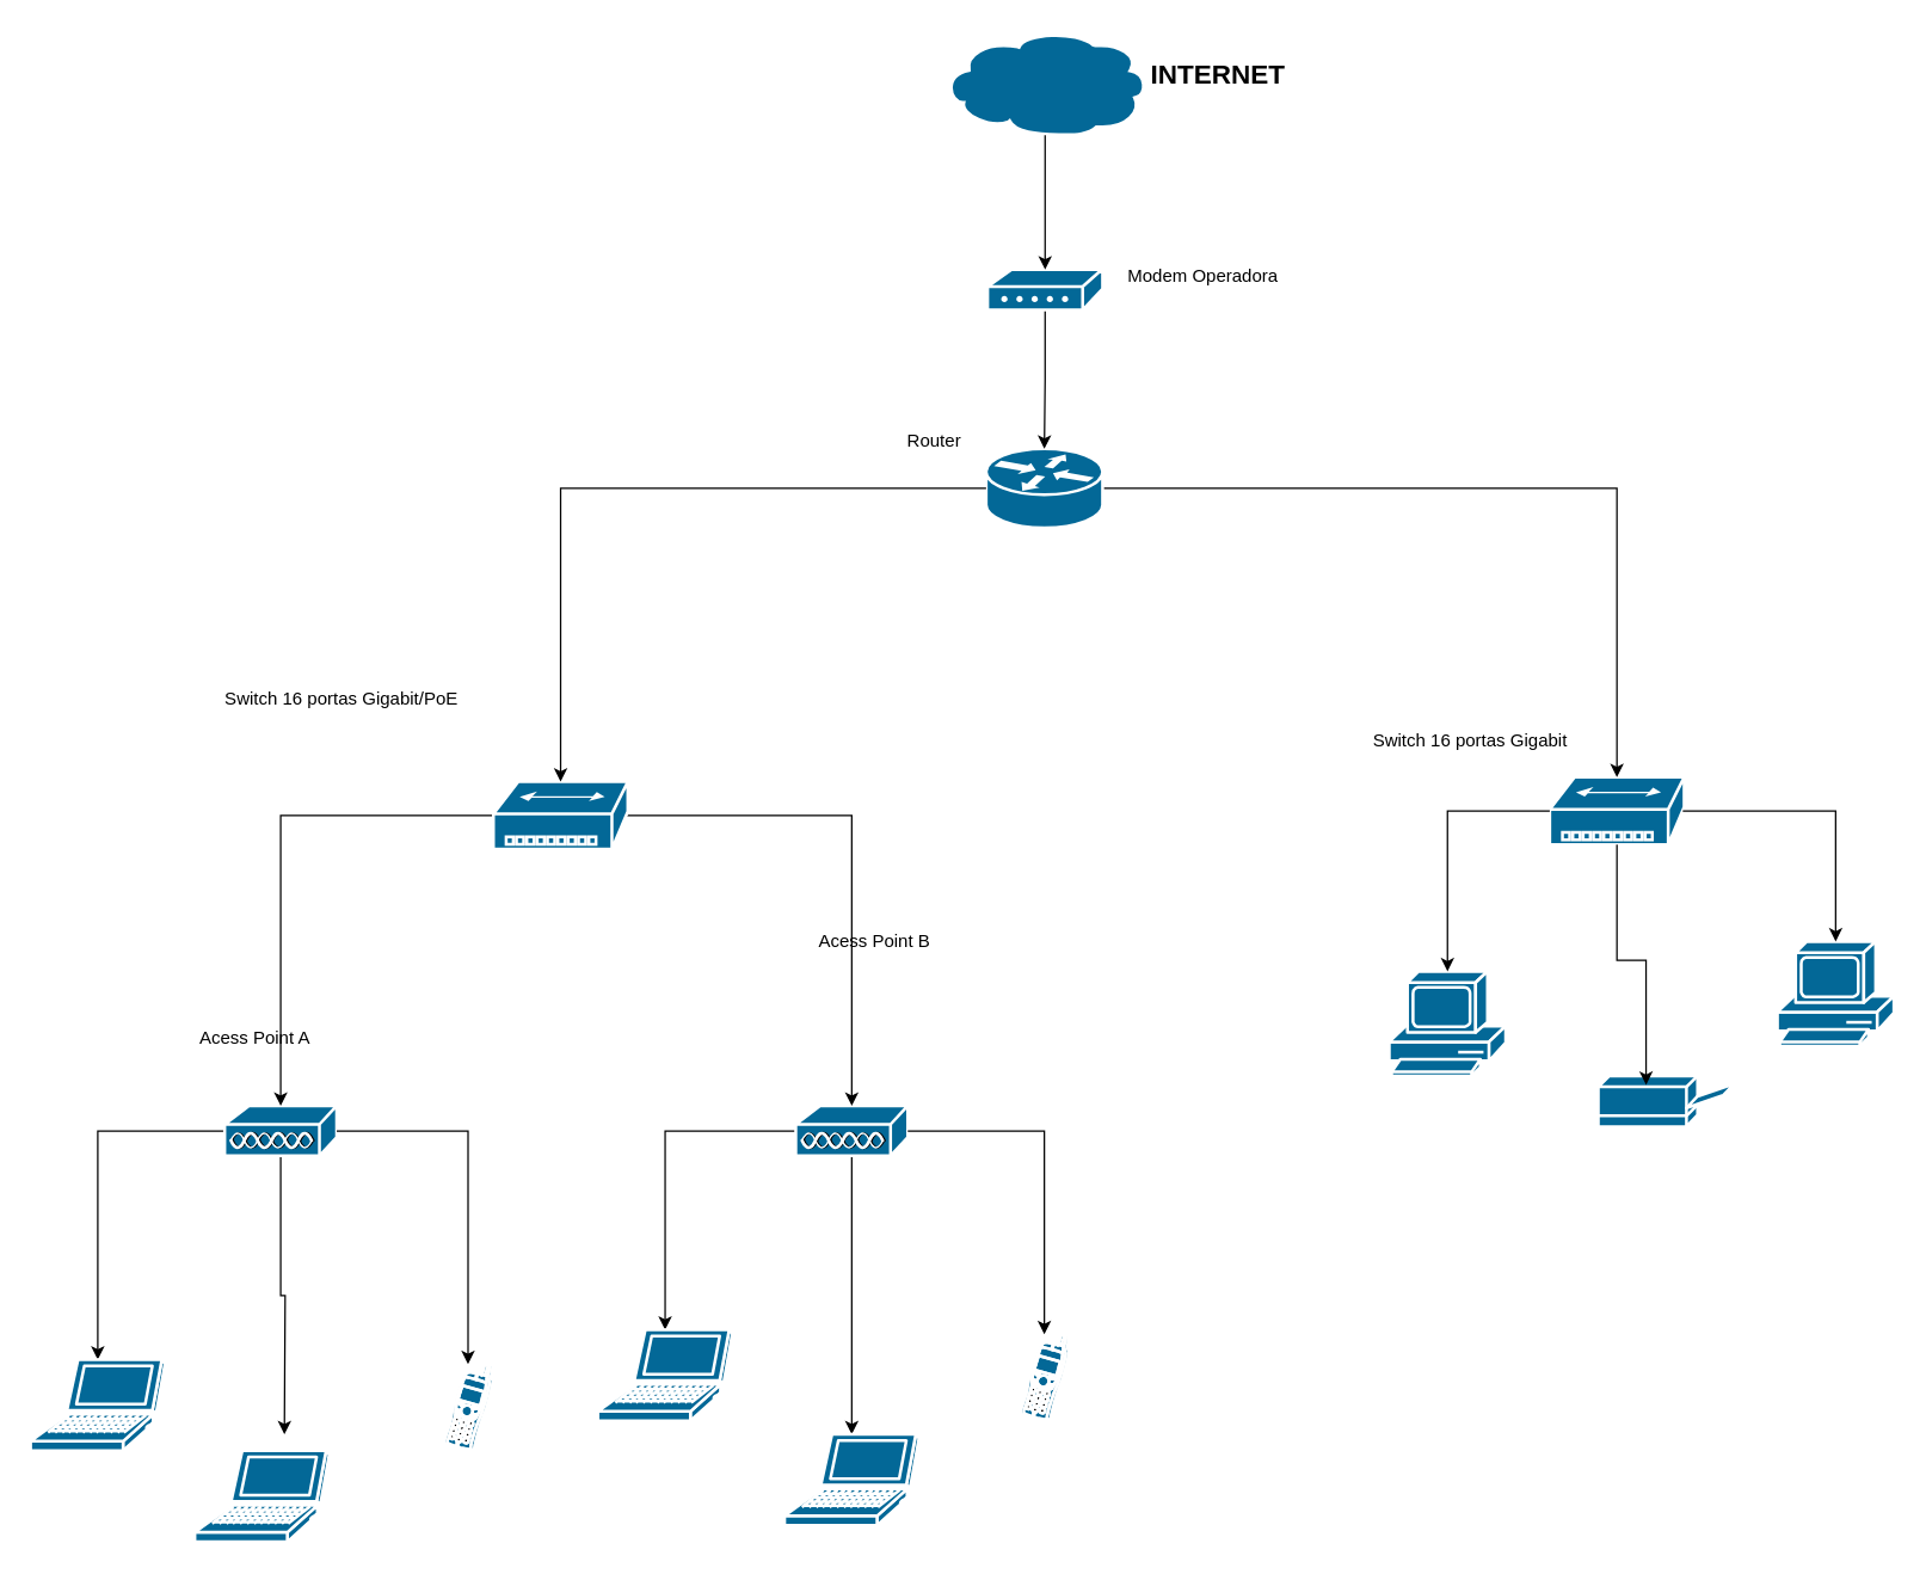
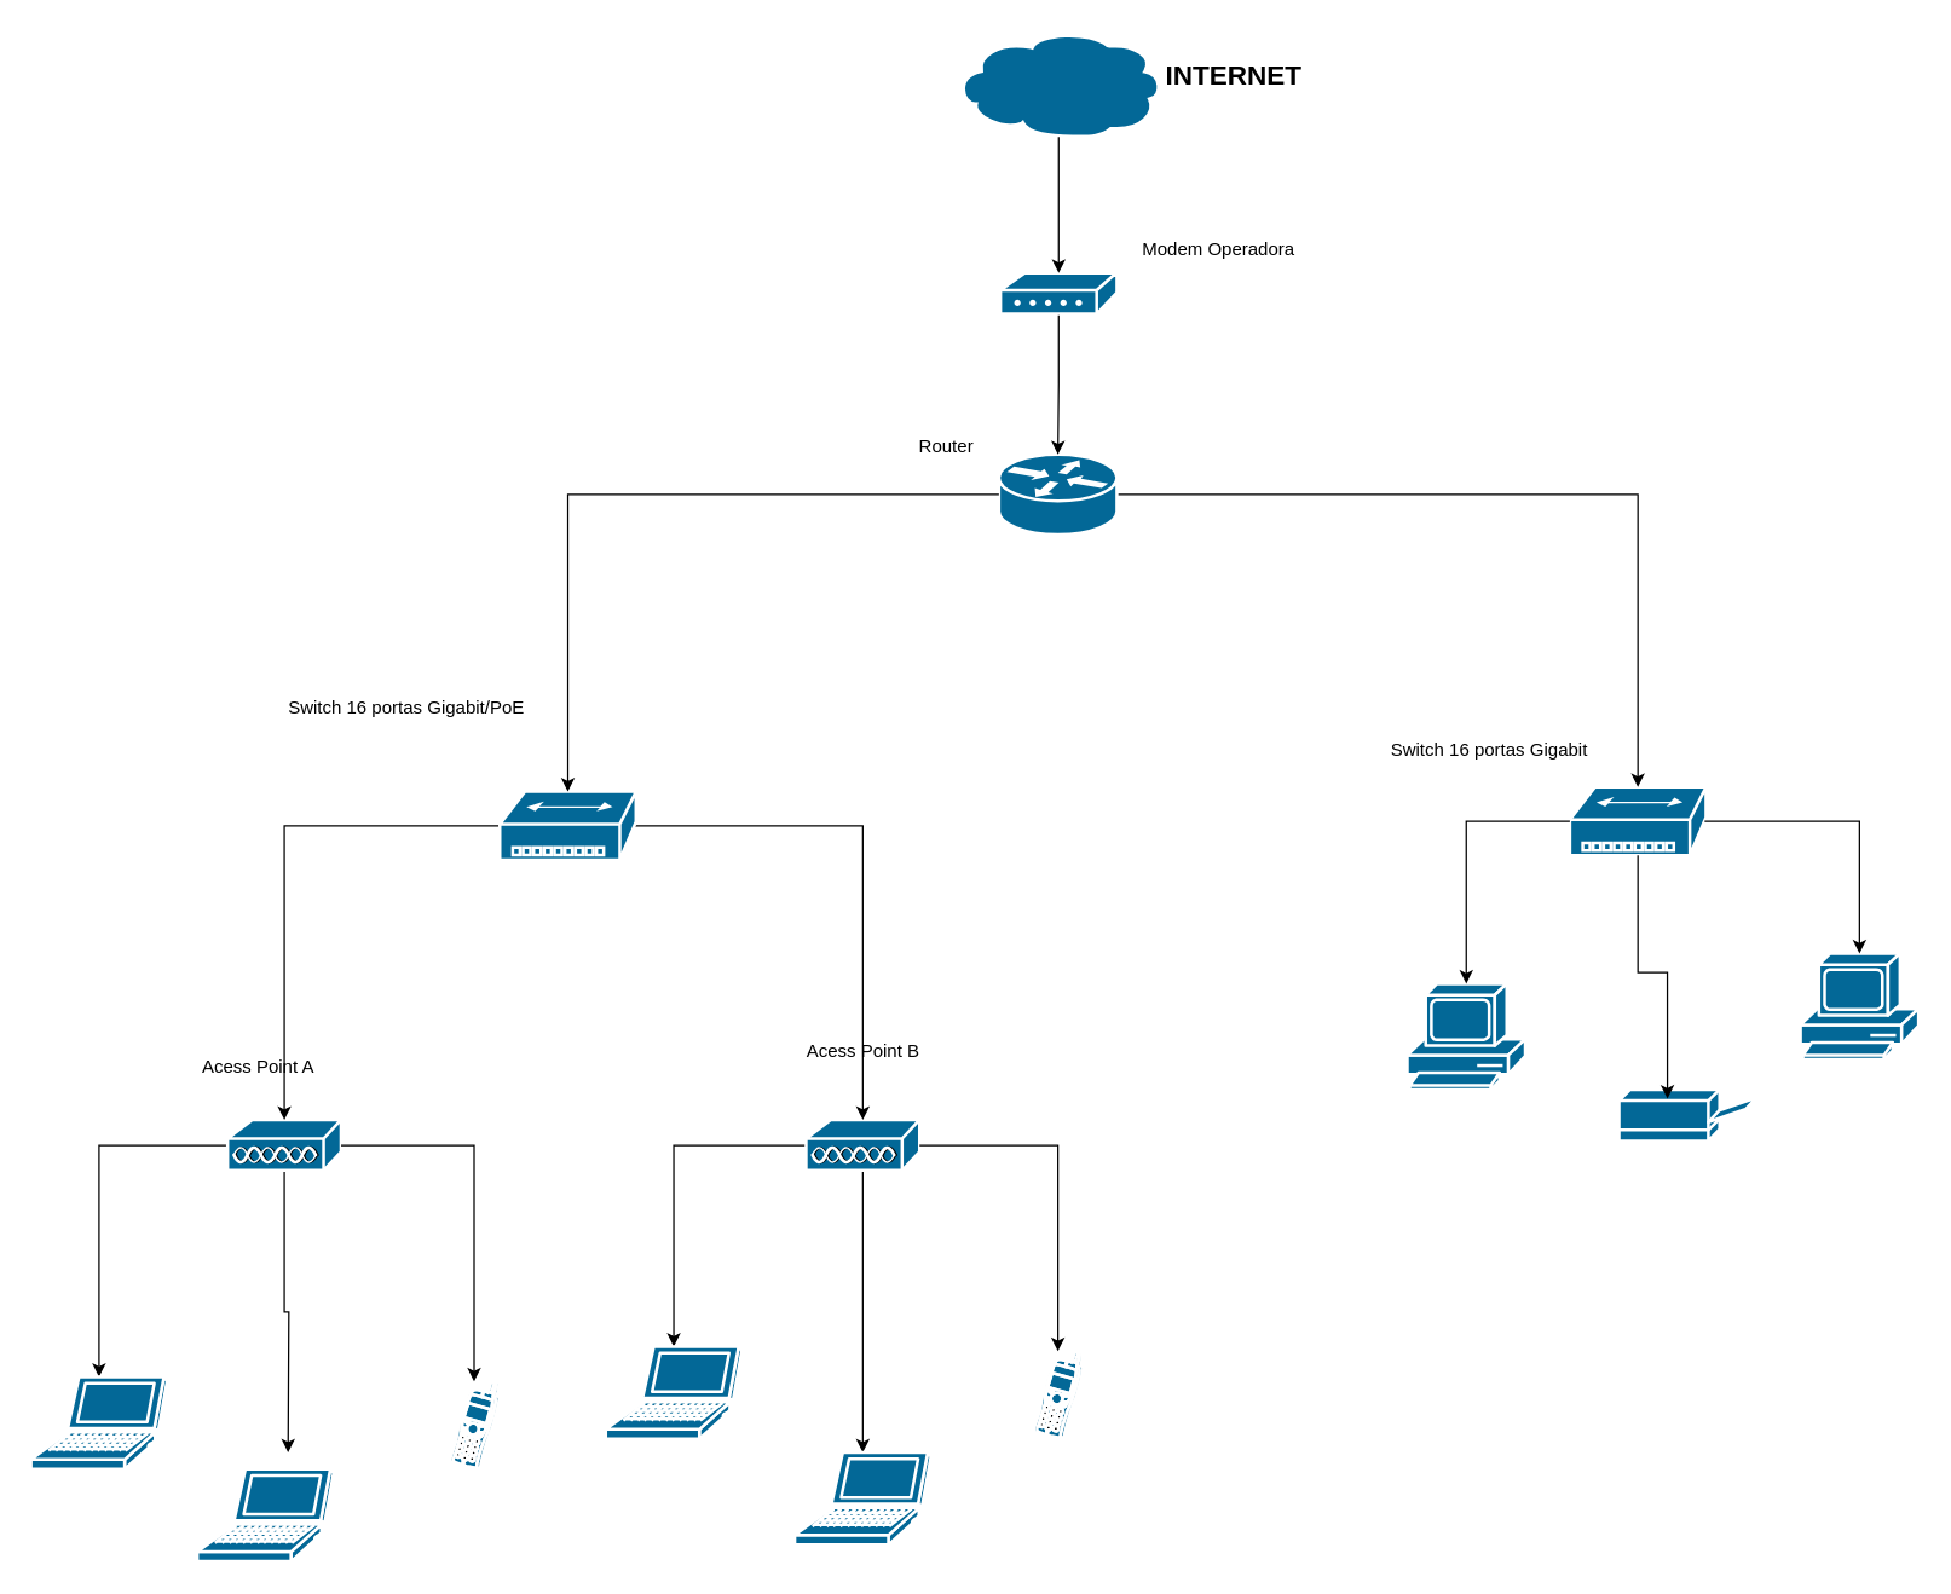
- <mxCell id="18" value="Modem Operadora" style="text;html=1;align=center;verticalAlign=middle;resizable=0;points=[];autosize=1;strokeColor=none;fillColor=none;" vertex="1" parent="1"><mxGeometry x="744.5" y="170" width="120" height="30" as="geometry" /></mxCell>
+ <mxCell id="18" value="Modem Operadora" style="text;html=1;align=center;verticalAlign=middle;resizable=0;points=[];autosize=1;strokeColor=none;fillColor=none;" vertex="1" parent="1"><mxGeometry x="744.5" y="150" width="120" height="30" as="geometry" /></mxCell>
- <mxCell id="21" value="Switch 16 portas Gigabit/PoE" style="text;html=1;align=center;verticalAlign=middle;resizable=0;points=[];autosize=1;strokeColor=none;fillColor=none;" vertex="1" parent="1"><mxGeometry x="137.5" y="453" width="180" height="30" as="geometry" /></mxCell>
+ <mxCell id="21" value="Switch 16 portas Gigabit/PoE" style="text;html=1;align=center;verticalAlign=middle;resizable=0;points=[];autosize=1;strokeColor=none;fillColor=none;" vertex="1" parent="1"><mxGeometry x="177.5" y="453" width="180" height="30" as="geometry" /></mxCell>
- <mxCell id="23" value="Acess Point B" style="text;html=1;align=center;verticalAlign=middle;resizable=0;points=[];autosize=1;strokeColor=none;fillColor=none;" vertex="1" parent="1"><mxGeometry x="535" y="615" width="100" height="30" as="geometry" /></mxCell>
+ <mxCell id="23" value="Acess Point B" style="text;html=1;align=center;verticalAlign=middle;resizable=0;points=[];autosize=1;strokeColor=none;fillColor=none;" vertex="1" parent="1"><mxGeometry x="520" y="680" width="100" height="30" as="geometry" /></mxCell>
- <mxCell id="22" value="Acess Point A" style="text;html=1;align=center;verticalAlign=middle;resizable=0;points=[];autosize=1;strokeColor=none;fillColor=none;" vertex="1" parent="1"><mxGeometry x="120" y="680" width="100" height="30" as="geometry" /></mxCell>
+ <mxCell id="22" value="Acess Point A" style="text;html=1;align=center;verticalAlign=middle;resizable=0;points=[];autosize=1;strokeColor=none;fillColor=none;" vertex="1" parent="1"><mxGeometry x="120" y="690" width="100" height="30" as="geometry" /></mxCell>
